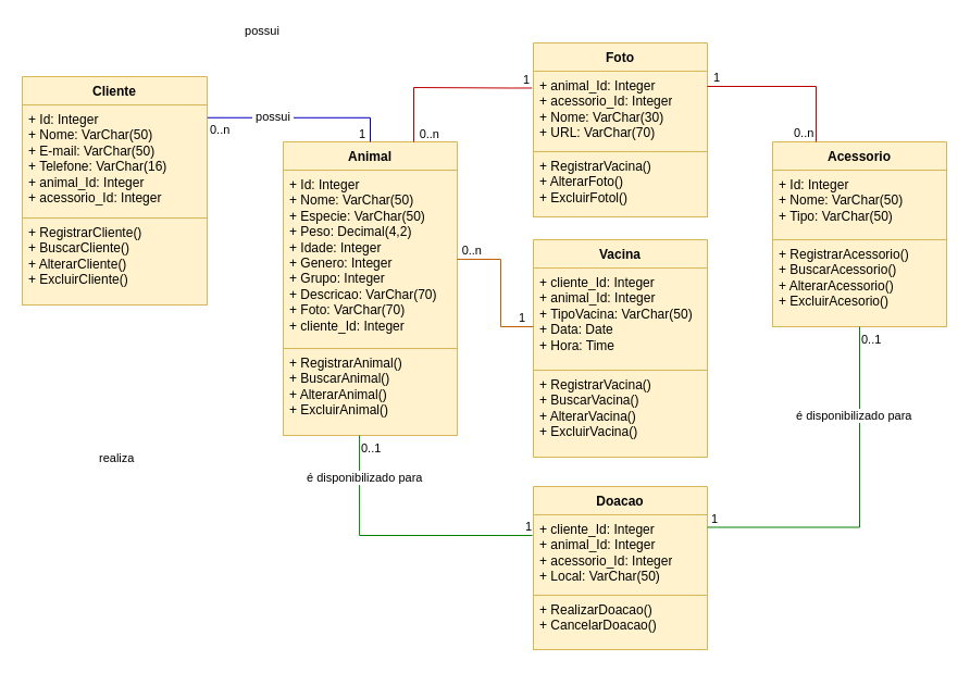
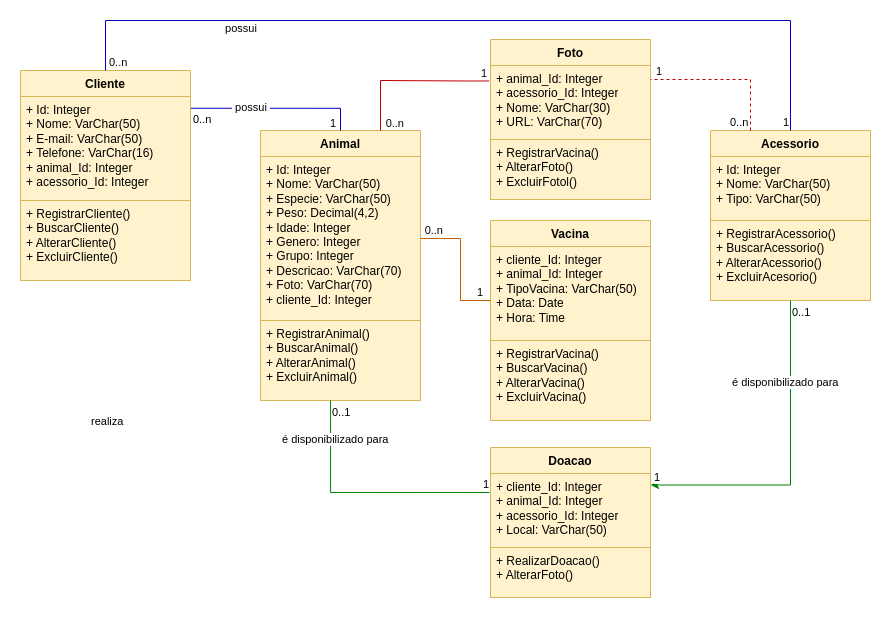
+ <mxCell id="18" value="" style="endArrow=none;html=1;edgeStyle=orthogonalEdgeStyle;rounded=0;strokeColor=#0000C0;entryX=0.5;entryY=0;entryDx=0;entryDy=0;exitX=0.5;exitY=0;exitDx=0;exitDy=0;" parent="1" target="8" edge="1" source="2"><mxGeometry relative="1" as="geometry"><mxPoint x="190" y="30" as="sourcePoint" /><mxPoint x="660" y="30" as="targetPoint" /><Array as="points"><mxPoint x="105" y="20" /><mxPoint x="790" y="20" /></Array></mxGeometry></mxCell>
+ <mxCell id="19" value="0..n" style="edgeLabel;resizable=0;html=1;align=left;verticalAlign=bottom;" parent="18" connectable="0" vertex="1"><mxGeometry x="-1" relative="1" as="geometry"><mxPoint x="2" as="offset" /></mxGeometry></mxCell>
+ <mxCell id="20" value="1" style="edgeLabel;resizable=0;html=1;align=right;verticalAlign=bottom;" parent="18" connectable="0" vertex="1"><mxGeometry x="1" relative="1" as="geometry"><mxPoint x="-1" as="offset" /></mxGeometry></mxCell>
- <mxCell id="40" value="" style="endArrow=none;html=1;edgeStyle=orthogonalEdgeStyle;rounded=0;strokeColor=#C00000;exitX=0.25;exitY=0;exitDx=0;exitDy=0;entryX=1;entryY=0.25;entryDx=0;entryDy=0;" edge="1" parent="1" source="8" target="37"><mxGeometry relative="1" as="geometry"><mxPoint x="908" y="78" as="sourcePoint" /><mxPoint x="840" y="78" as="targetPoint" /><Array as="points"><mxPoint x="750" y="79" /></Array></mxGeometry></mxCell>
+ <mxCell id="40" value="" style="endArrow=none;html=1;edgeStyle=orthogonalEdgeStyle;rounded=0;strokeColor=#C00000;exitX=0.25;exitY=0;exitDx=0;exitDy=0;entryX=1;entryY=0.25;entryDx=0;entryDy=0;dashed=1;" edge="1" parent="1" source="8" target="37"><mxGeometry relative="1" as="geometry"><mxPoint x="908" y="78" as="sourcePoint" /><mxPoint x="840" y="78" as="targetPoint" /><Array as="points"><mxPoint x="750" y="79" /></Array></mxGeometry></mxCell>
- <mxCell id="27" value="" style="endArrow=none;html=1;edgeStyle=orthogonalEdgeStyle;rounded=0;exitX=0.5;exitY=1;exitDx=0;exitDy=0;strokeColor=#008000;entryX=1;entryY=0.25;entryDx=0;entryDy=0;" parent="1" source="8" target="11" edge="1"><mxGeometry relative="1" as="geometry"><mxPoint x="760" y="280" as="sourcePoint" /><mxPoint x="730" y="310" as="targetPoint" /></mxGeometry></mxCell>
+ <mxCell id="27" value="" style="endArrow=classic;html=1;edgeStyle=orthogonalEdgeStyle;rounded=0;exitX=0.5;exitY=1;exitDx=0;exitDy=0;strokeColor=#008000;entryX=1;entryY=0.25;entryDx=0;entryDy=0;" parent="1" source="8" target="11" edge="1"><mxGeometry relative="1" as="geometry"><mxPoint x="760" y="280" as="sourcePoint" /><mxPoint x="730" y="310" as="targetPoint" /></mxGeometry></mxCell>
- <mxCell id="13" value="+ RealizarDoacao()&lt;br&gt;+ CancelarDoacao()" style="text;strokeColor=#d6b656;fillColor=#fff2cc;align=left;verticalAlign=top;spacingLeft=4;spacingRight=4;overflow=hidden;rotatable=0;points=[[0,0.5],[1,0.5]];portConstraint=eastwest;whiteSpace=wrap;html=1;" parent="11" vertex="1"><mxGeometry y="100" width="160" height="50" as="geometry" /></mxCell>
+ <mxCell id="13" value="+ RealizarDoacao()&lt;br&gt;+ AlterarFoto()" style="text;strokeColor=#d6b656;fillColor=#fff2cc;align=left;verticalAlign=top;spacingLeft=4;spacingRight=4;overflow=hidden;rotatable=0;points=[[0,0.5],[1,0.5]];portConstraint=eastwest;whiteSpace=wrap;html=1;" parent="11" vertex="1"><mxGeometry y="100" width="160" height="50" as="geometry" /></mxCell>
